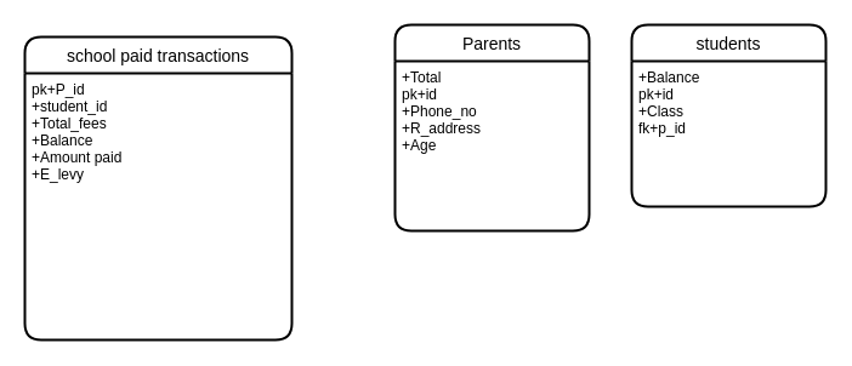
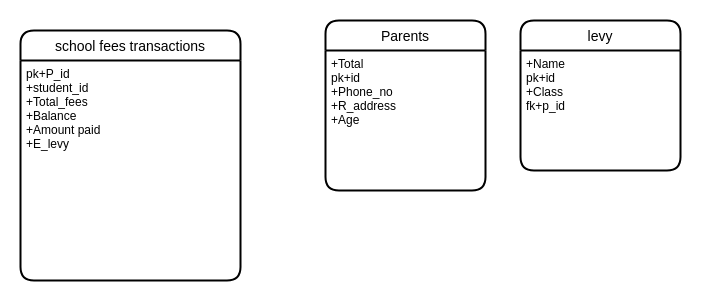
- <mxCell id="4" value="students" style="swimlane;childLayout=stackLayout;horizontal=1;startSize=30;horizontalStack=0;rounded=1;fontSize=14;fontStyle=0;strokeWidth=2;resizeParent=0;resizeLast=1;shadow=0;dashed=0;align=center;" parent="1" vertex="1"><mxGeometry x="520" y="20" width="160" height="150" as="geometry" /></mxCell>
+ <mxCell id="4" value="levy" style="swimlane;childLayout=stackLayout;horizontal=1;startSize=30;horizontalStack=0;rounded=1;fontSize=14;fontStyle=0;strokeWidth=2;resizeParent=0;resizeLast=1;shadow=0;dashed=0;align=center;" parent="1" vertex="1"><mxGeometry x="520" y="20" width="160" height="150" as="geometry" /></mxCell>
- <mxCell id="6" value="school paid transactions" style="swimlane;childLayout=stackLayout;horizontal=1;startSize=30;horizontalStack=0;rounded=1;fontSize=14;fontStyle=0;strokeWidth=2;resizeParent=0;resizeLast=1;shadow=0;dashed=0;align=center;" parent="1" vertex="1"><mxGeometry x="20" y="30" width="220" height="250" as="geometry" /></mxCell>
+ <mxCell id="6" value="school fees transactions" style="swimlane;childLayout=stackLayout;horizontal=1;startSize=30;horizontalStack=0;rounded=1;fontSize=14;fontStyle=0;strokeWidth=2;resizeParent=0;resizeLast=1;shadow=0;dashed=0;align=center;" parent="1" vertex="1"><mxGeometry x="20" y="30" width="220" height="250" as="geometry" /></mxCell>
- <mxCell id="5" value="+Balance&#10;pk+id&#10;+Class&#10;fk+p_id" style="align=left;strokeColor=none;fillColor=none;spacingLeft=4;fontSize=12;verticalAlign=top;resizable=0;rotatable=0;part=1;" parent="4" vertex="1"><mxGeometry y="30" width="160" height="120" as="geometry" /></mxCell>
+ <mxCell id="5" value="+Name&#10;pk+id&#10;+Class&#10;fk+p_id" style="align=left;strokeColor=none;fillColor=none;spacingLeft=4;fontSize=12;verticalAlign=top;resizable=0;rotatable=0;part=1;" parent="4" vertex="1"><mxGeometry y="30" width="160" height="120" as="geometry" /></mxCell>
